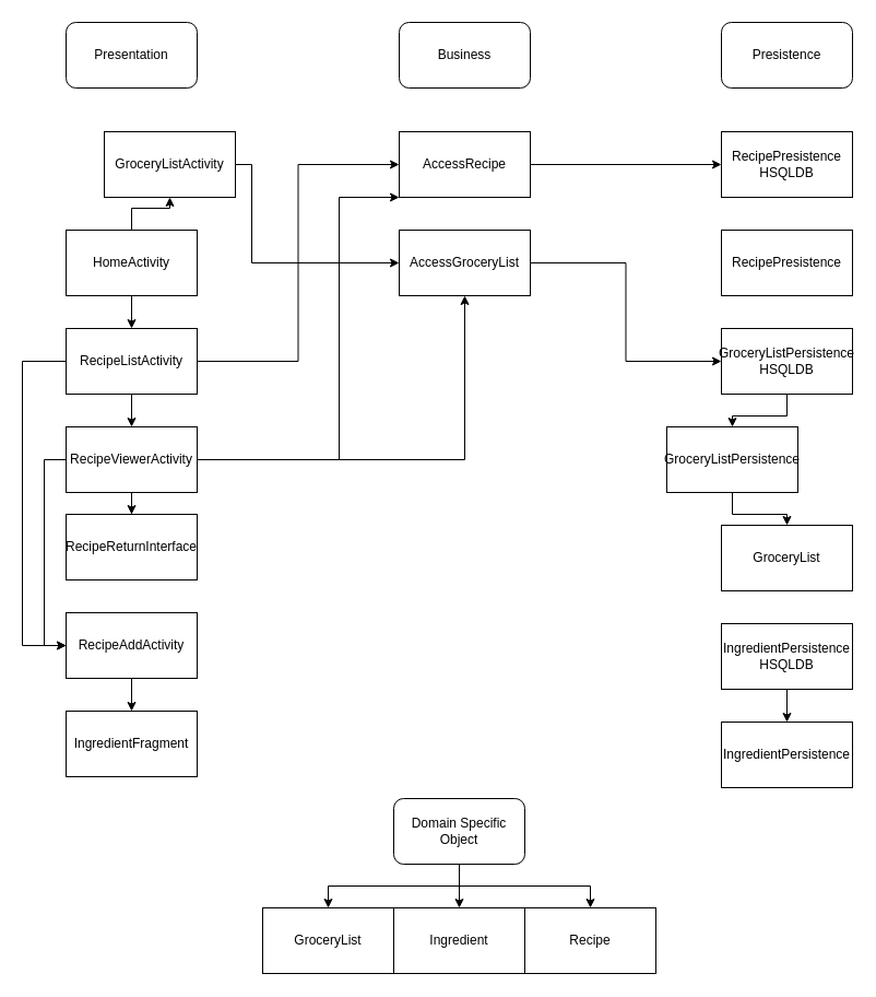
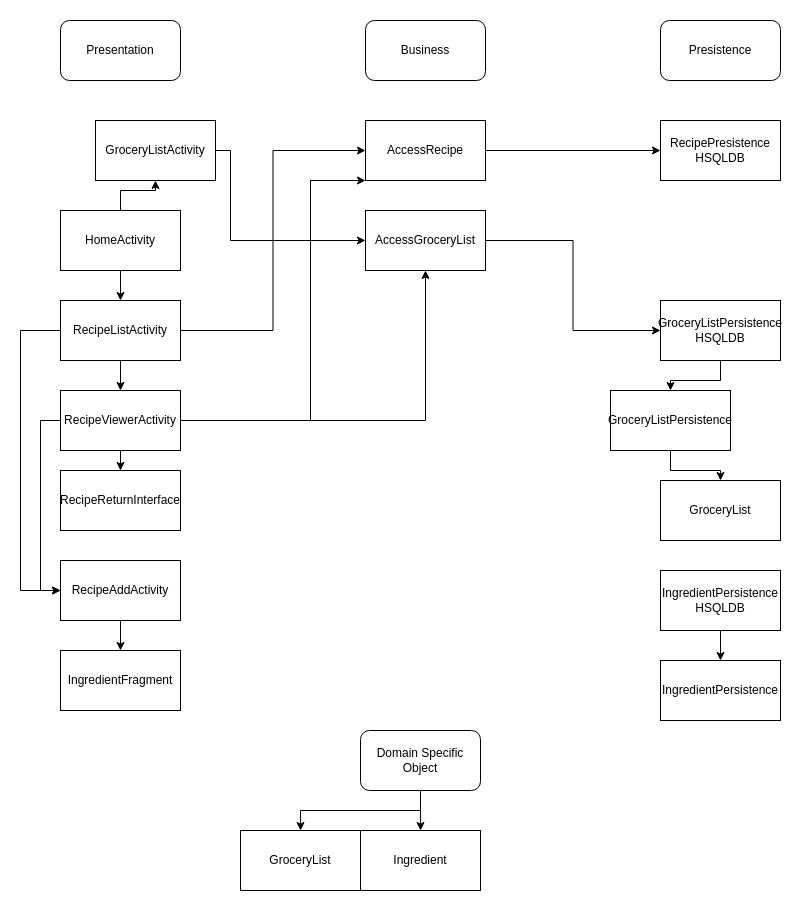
- <mxCell id="21" value="RecipePresistence" style="rounded=0;whiteSpace=wrap;html=1;" parent="1" vertex="1"><mxGeometry x="660" y="210" width="120" height="60" as="geometry" /></mxCell>
- <mxCell id="29" style="edgeStyle=orthogonalEdgeStyle;rounded=0;orthogonalLoop=1;jettySize=auto;html=1;" parent="1" source="31" target="33" edge="1"><mxGeometry relative="1" as="geometry" /></mxCell>
- <mxCell id="33" value="Recipe" style="rounded=0;whiteSpace=wrap;html=1;" parent="1" vertex="1"><mxGeometry x="480" y="830" width="120" height="60" as="geometry" /></mxCell>
